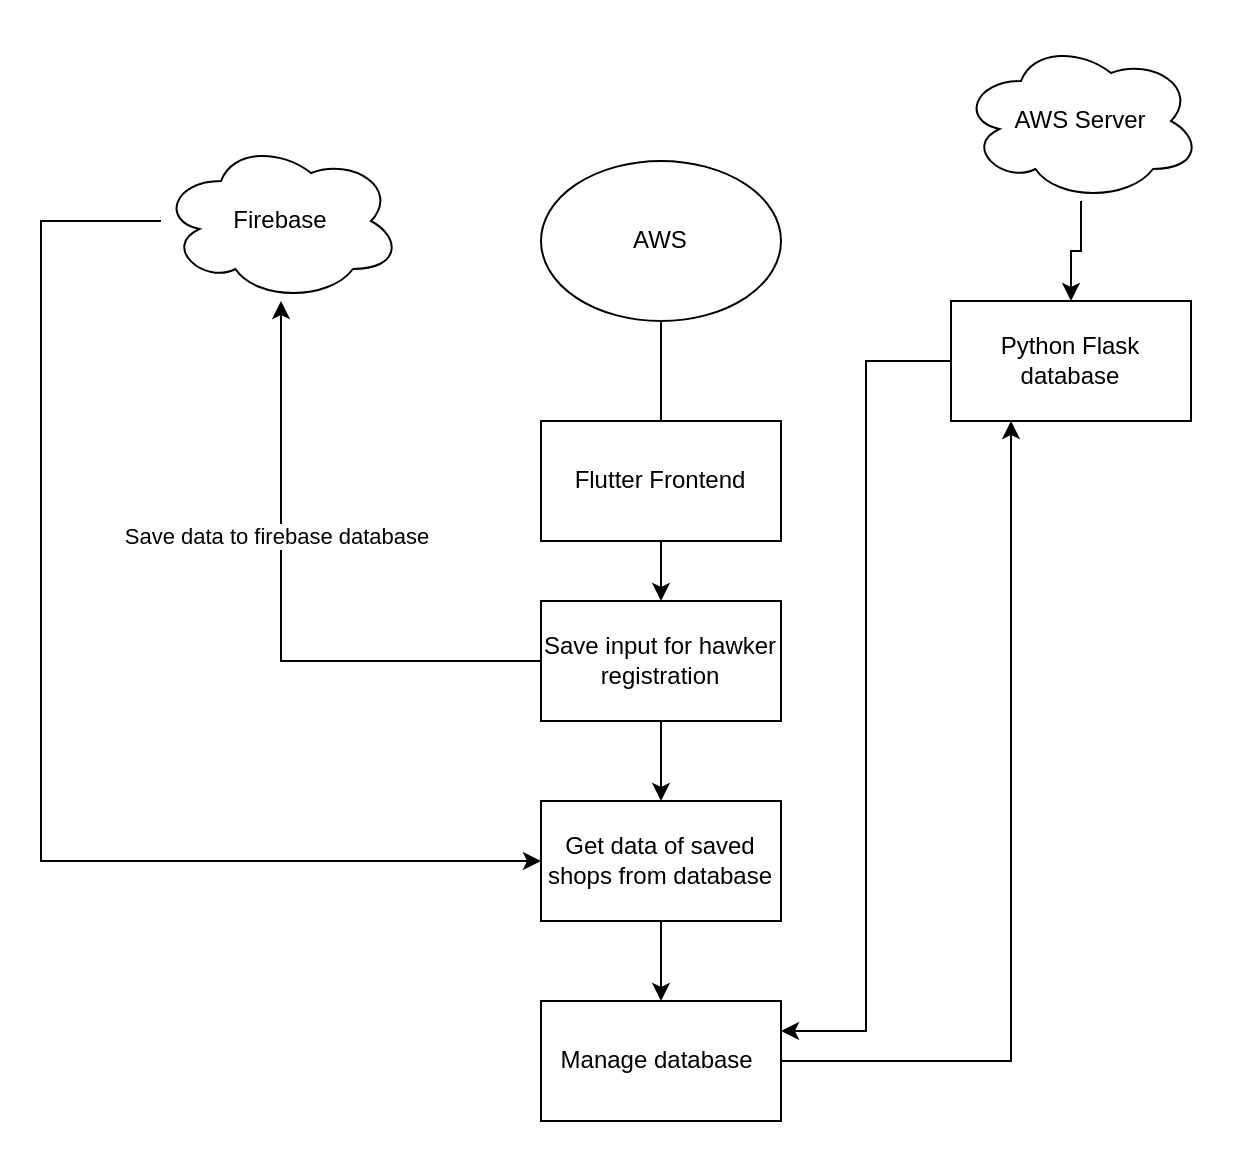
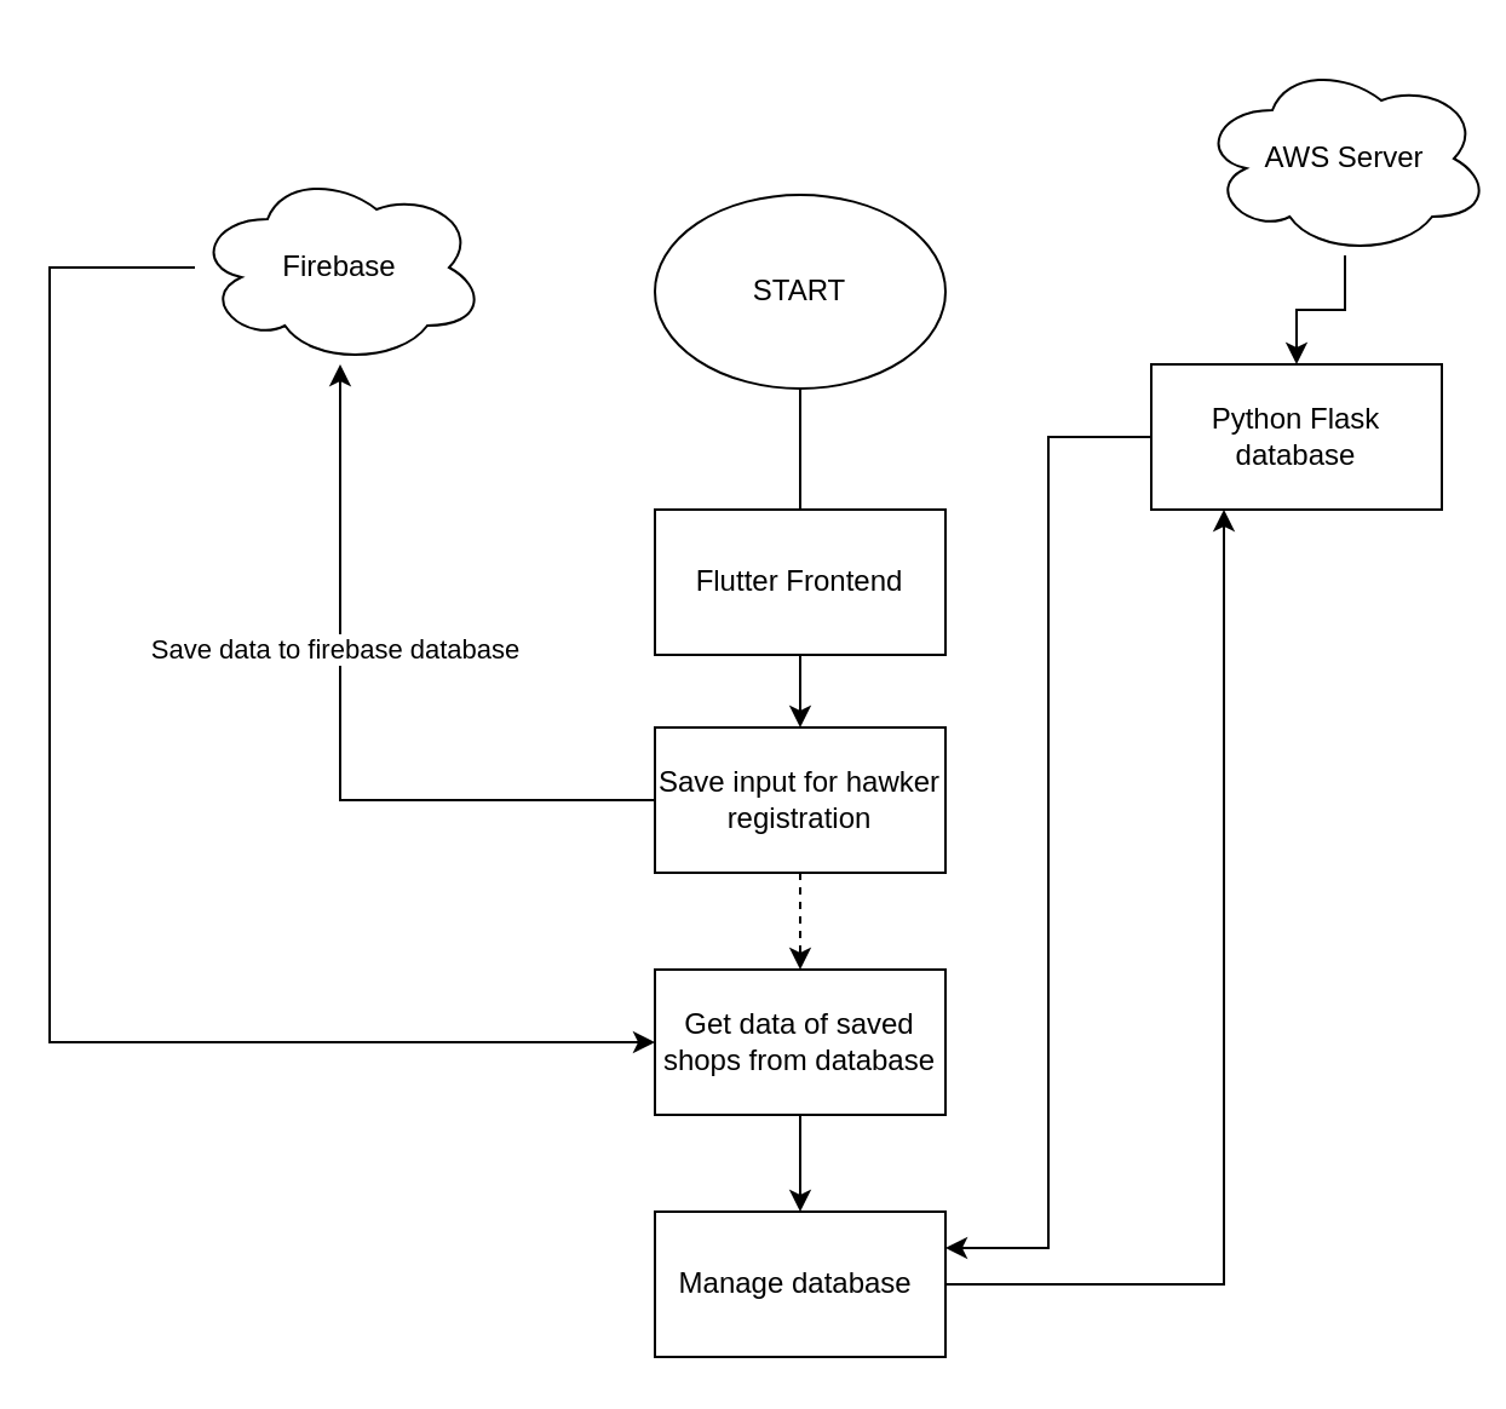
- <mxCell id="13" value="AWS Server" style="ellipse;shape=cloud;whiteSpace=wrap;html=1;" vertex="1" parent="1"><mxGeometry x="480" y="20" width="120" height="80" as="geometry" /></mxCell>
+ <mxCell id="13" value="AWS Server" style="ellipse;shape=cloud;whiteSpace=wrap;html=1;" vertex="1" parent="1"><mxGeometry x="495" y="25" width="120" height="80" as="geometry" /></mxCell>
- <mxCell id="3" value="AWS" style="ellipse;whiteSpace=wrap;html=1;" vertex="1" parent="1"><mxGeometry x="270" y="80" width="120" height="80" as="geometry" /></mxCell>
+ <mxCell id="3" value="START" style="ellipse;whiteSpace=wrap;html=1;" vertex="1" parent="1"><mxGeometry x="270" y="80" width="120" height="80" as="geometry" /></mxCell>
- <mxCell id="8" value="" style="edgeStyle=orthogonalEdgeStyle;rounded=0;orthogonalLoop=1;jettySize=auto;html=1;" edge="1" parent="1" source="9" target="17"><mxGeometry relative="1" as="geometry" /></mxCell>
+ <mxCell id="8" value="" style="edgeStyle=orthogonalEdgeStyle;rounded=0;orthogonalLoop=1;jettySize=auto;html=1;dashed=1;" edge="1" parent="1" source="9" target="17"><mxGeometry relative="1" as="geometry" /></mxCell>
